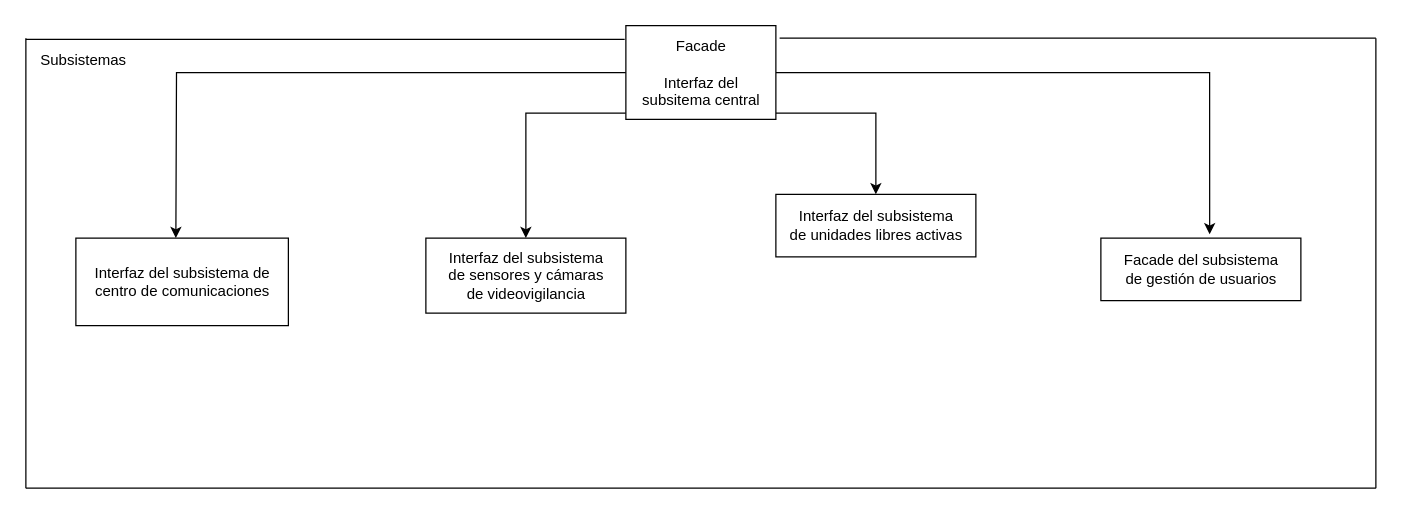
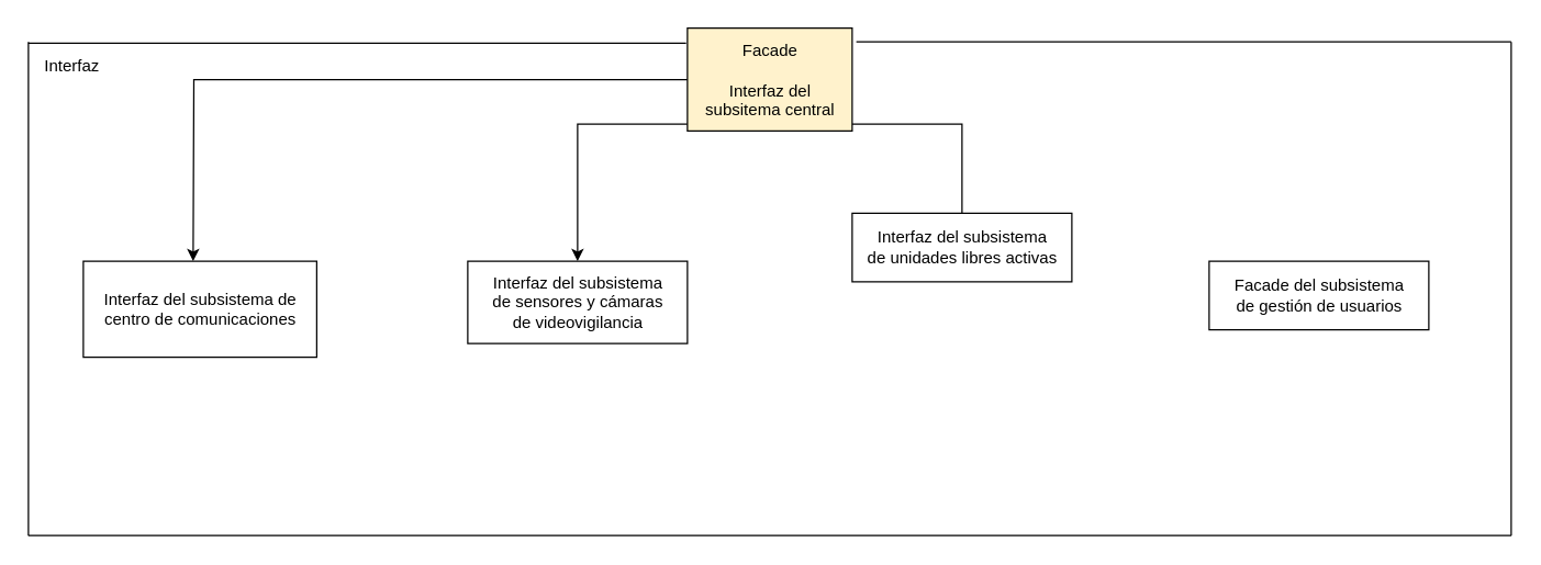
- <mxCell id="7" value="Subsistemas" style="text;html=1;resizable=0;points=[];autosize=1;align=left;verticalAlign=top;spacingTop=-4;" parent="1" vertex="1"><mxGeometry x="30" y="37.5" width="90" height="20" as="geometry" /></mxCell>
+ <mxCell id="7" value="Interfaz" style="text;html=1;resizable=0;points=[];autosize=1;align=left;verticalAlign=top;spacingTop=-4;" parent="1" vertex="1"><mxGeometry x="30" y="37.5" width="90" height="20" as="geometry" /></mxCell>
- <mxCell id="6" value="&lt;div&gt;Facade&lt;/div&gt;&lt;div&gt;&lt;br&gt;&lt;/div&gt;&lt;div&gt;Interfaz del &lt;br&gt;&lt;/div&gt;&lt;div&gt;subsitema central&lt;/div&gt;" style="html=1;" parent="1" vertex="1"><mxGeometry x="500" y="20" width="120" height="75" as="geometry" /></mxCell>
+ <mxCell id="6" value="&lt;div&gt;Facade&lt;/div&gt;&lt;div&gt;&lt;br&gt;&lt;/div&gt;&lt;div&gt;Interfaz del &lt;br&gt;&lt;/div&gt;&lt;div&gt;subsitema central&lt;/div&gt;" style="html=1;fillColor=#fff2cc;" parent="1" vertex="1"><mxGeometry x="500" y="20" width="120" height="75" as="geometry" /></mxCell>
- <mxCell id="5" style="edgeStyle=orthogonalEdgeStyle;rounded=0;orthogonalLoop=1;jettySize=auto;html=1;entryX=0.544;entryY=-0.06;entryDx=0;entryDy=0;entryPerimeter=0;" edge="1" parent="1" source="6" target="11"><mxGeometry relative="1" as="geometry" /></mxCell>
- <mxCell id="4" style="edgeStyle=orthogonalEdgeStyle;rounded=0;orthogonalLoop=1;jettySize=auto;html=1;entryX=0.5;entryY=0;entryDx=0;entryDy=0;" edge="1" parent="1" source="6" target="10"><mxGeometry relative="1" as="geometry"><Array as="points"><mxPoint x="700" y="90" /></Array></mxGeometry></mxCell>
+ <mxCell id="4" style="edgeStyle=orthogonalEdgeStyle;rounded=0;orthogonalLoop=1;jettySize=auto;html=1;entryX=0.5;entryY=0;entryDx=0;entryDy=0;endArrow=none;" edge="1" parent="1" source="6" target="10"><mxGeometry relative="1" as="geometry"><Array as="points"><mxPoint x="700" y="90" /></Array></mxGeometry></mxCell>
